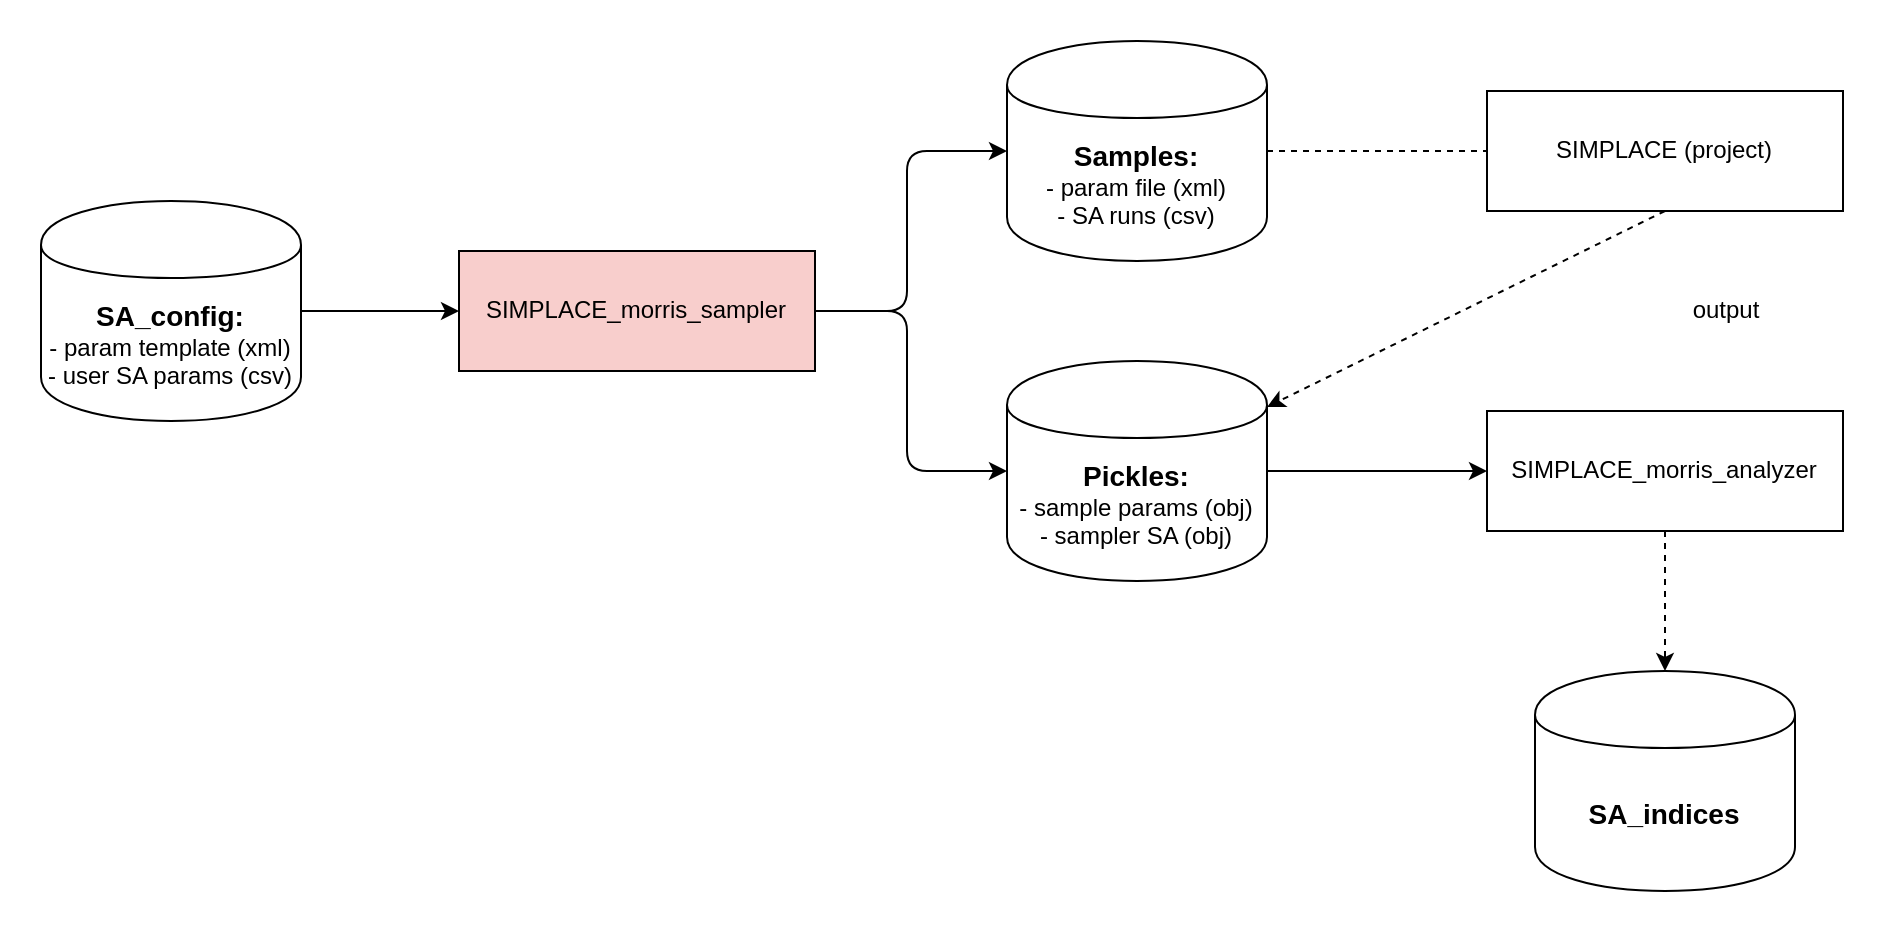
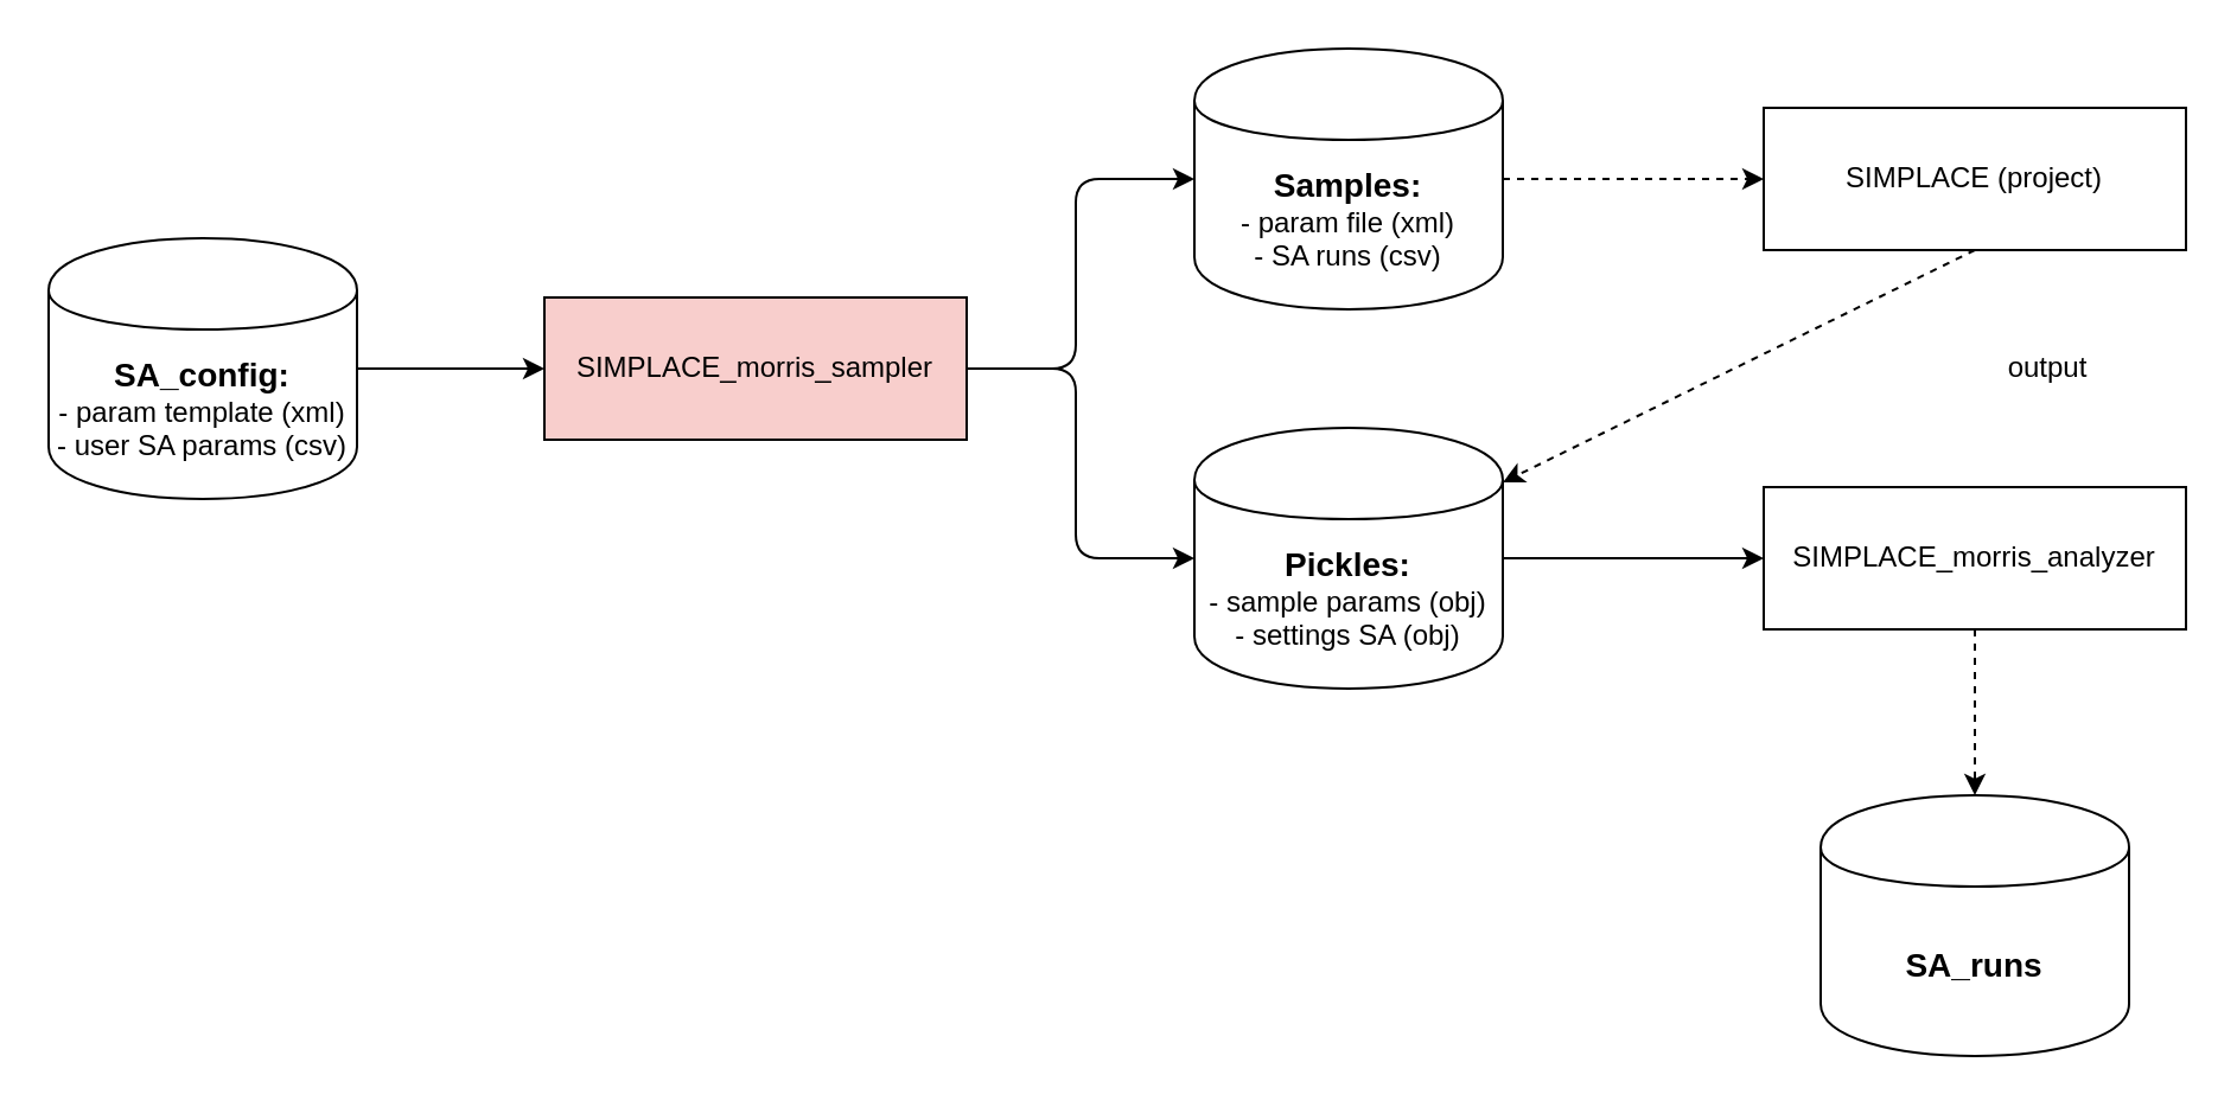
- <mxCell id="11" value="" style="endArrow=none;html=1;entryX=0;entryY=0.5;entryDx=0;entryDy=0;exitX=1;exitY=0.5;exitDx=0;exitDy=0;dashed=1;" parent="1" source="5" target="9" edge="1"><mxGeometry width="50" height="50" relative="1" as="geometry"><mxPoint x="23" y="365" as="sourcePoint" /><mxPoint x="73" y="315" as="targetPoint" /></mxGeometry></mxCell>
+ <mxCell id="11" value="" style="endArrow=classic;html=1;entryX=0;entryY=0.5;entryDx=0;entryDy=0;exitX=1;exitY=0.5;exitDx=0;exitDy=0;dashed=1;" parent="1" source="5" target="9" edge="1"><mxGeometry width="50" height="50" relative="1" as="geometry"><mxPoint x="23" y="365" as="sourcePoint" /><mxPoint x="73" y="315" as="targetPoint" /></mxGeometry></mxCell>
- <mxCell id="6" value="&lt;b&gt;&lt;font style=&quot;font-size: 14px&quot;&gt;Pickles:&lt;/font&gt;&lt;/b&gt;&lt;br&gt;- sample params (obj)&lt;br&gt;- sampler SA (obj)&lt;br&gt;" style="shape=cylinder;whiteSpace=wrap;html=1;boundedLbl=1;backgroundOutline=1;" parent="1" vertex="1"><mxGeometry x="503" y="180" width="130" height="110" as="geometry" /></mxCell>
+ <mxCell id="6" value="&lt;b&gt;&lt;font style=&quot;font-size: 14px&quot;&gt;Pickles:&lt;/font&gt;&lt;/b&gt;&lt;br&gt;- sample params (obj)&lt;br&gt;- settings SA (obj)&lt;br&gt;" style="shape=cylinder;whiteSpace=wrap;html=1;boundedLbl=1;backgroundOutline=1;" parent="1" vertex="1"><mxGeometry x="503" y="180" width="130" height="110" as="geometry" /></mxCell>
- <mxCell id="15" value="&lt;span style=&quot;font-size: 14px&quot;&gt;&lt;b&gt;SA_indices&lt;/b&gt;&lt;/span&gt;&lt;br&gt;" style="shape=cylinder;whiteSpace=wrap;html=1;boundedLbl=1;backgroundOutline=1;" vertex="1" parent="1"><mxGeometry x="767" y="335" width="130" height="110" as="geometry" /></mxCell>
+ <mxCell id="15" value="&lt;span style=&quot;font-size: 14px&quot;&gt;&lt;b&gt;SA_runs&lt;/b&gt;&lt;/span&gt;&lt;br&gt;" style="shape=cylinder;whiteSpace=wrap;html=1;boundedLbl=1;backgroundOutline=1;" vertex="1" parent="1"><mxGeometry x="767" y="335" width="130" height="110" as="geometry" /></mxCell>
